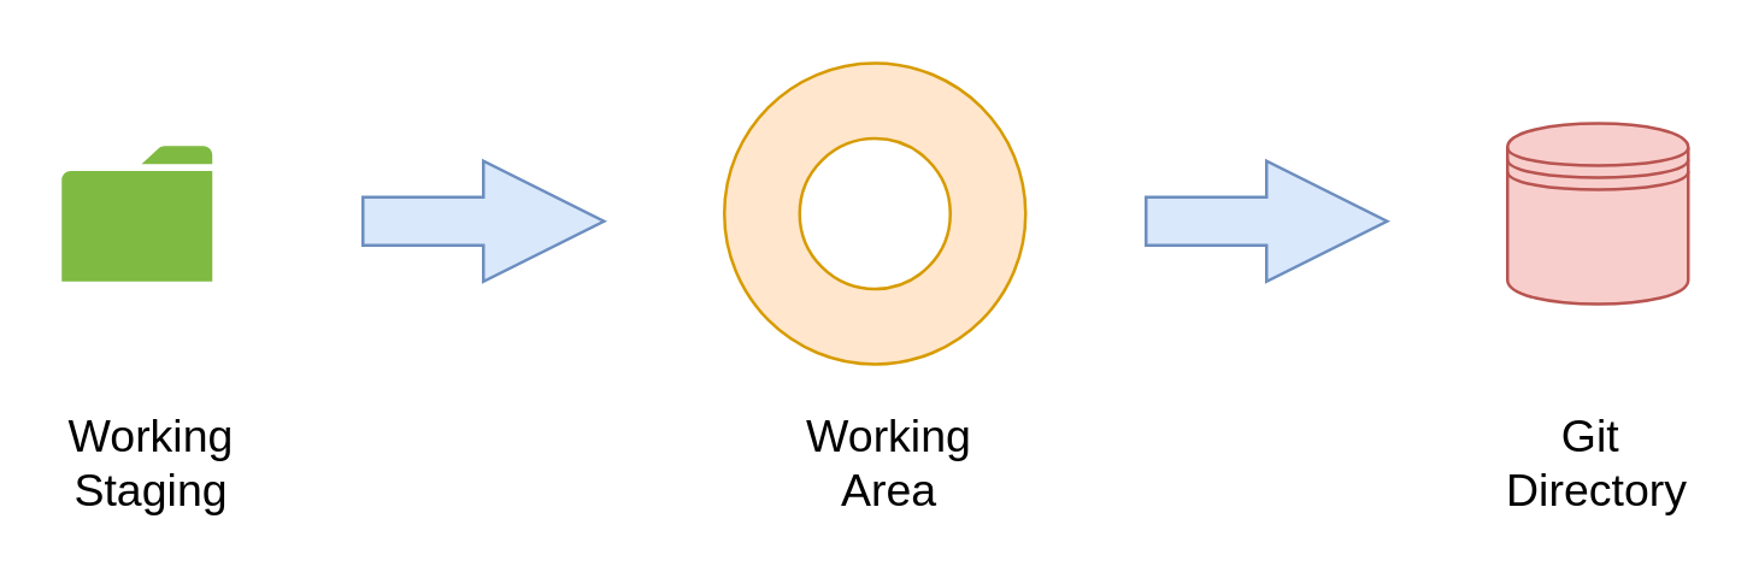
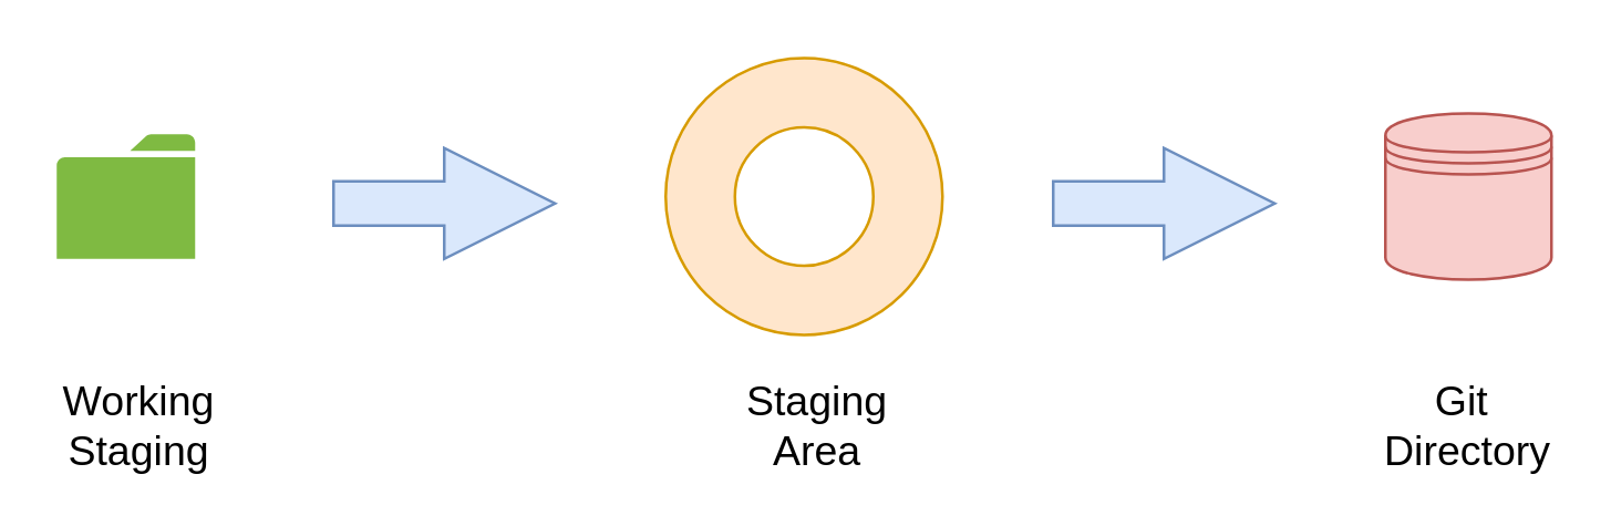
- <mxCell id="5" value="Working Area" style="text;strokeColor=none;align=center;fillColor=none;html=1;verticalAlign=middle;whiteSpace=wrap;rounded=0;fontSize=15;" vertex="1" parent="1"><mxGeometry x="265" y="138" width="60" height="30" as="geometry" /></mxCell>
+ <mxCell id="5" value="Staging Area" style="text;strokeColor=none;align=center;fillColor=none;html=1;verticalAlign=middle;whiteSpace=wrap;rounded=0;fontSize=15;" vertex="1" parent="1"><mxGeometry x="265" y="138" width="60" height="30" as="geometry" /></mxCell>
